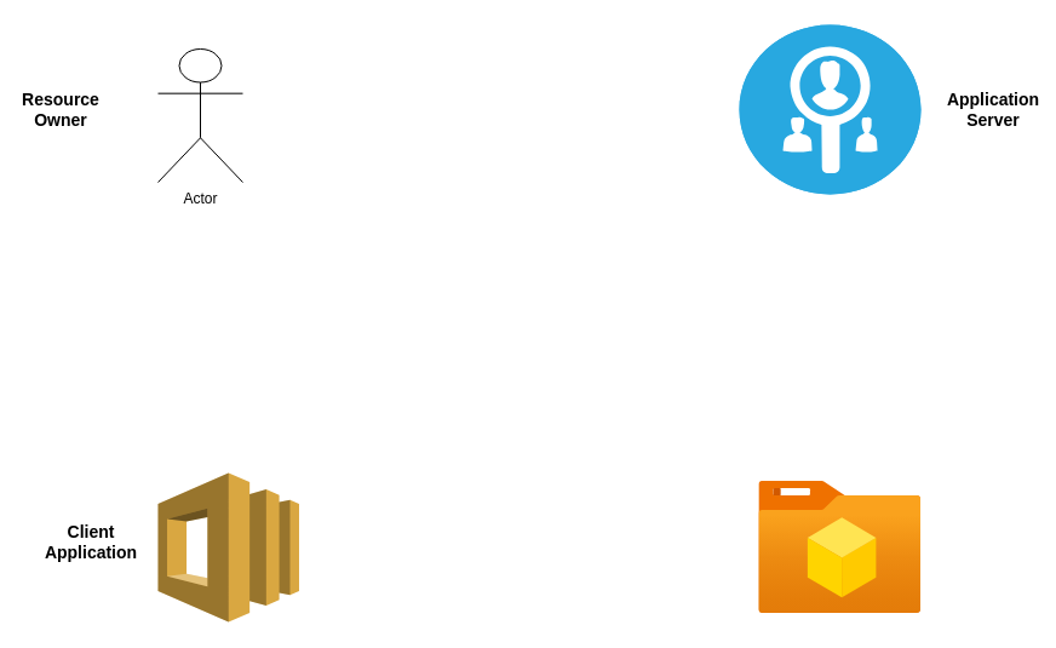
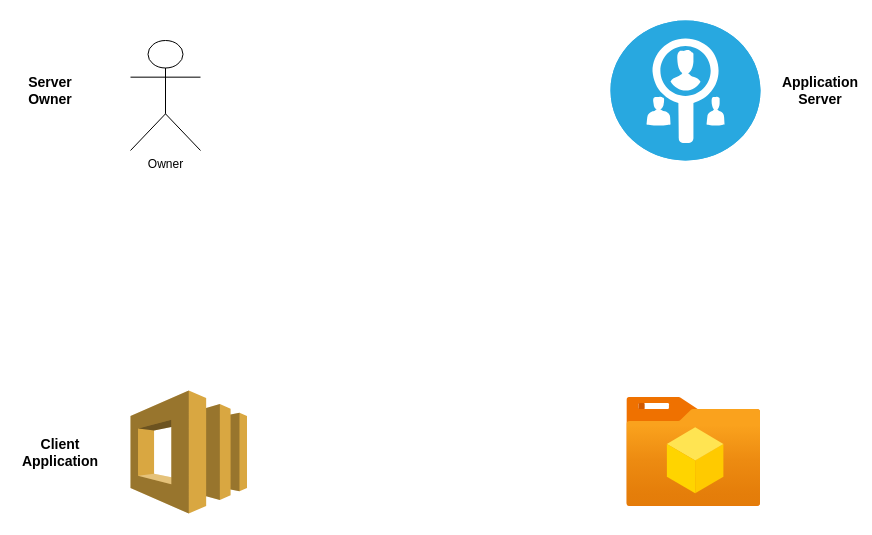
- <mxCell id="8" value="&lt;b&gt;&lt;font style=&quot;font-size: 14px;&quot;&gt;Resource Owner&lt;/font&gt;&lt;/b&gt;" style="text;html=1;strokeColor=none;fillColor=none;align=center;verticalAlign=middle;whiteSpace=wrap;rounded=0;" vertex="1" parent="1"><mxGeometry x="20" y="75" width="60" height="30" as="geometry" /></mxCell>
+ <mxCell id="8" value="&lt;b&gt;&lt;font style=&quot;font-size: 14px;&quot;&gt;Server Owner&lt;/font&gt;&lt;/b&gt;" style="text;html=1;strokeColor=none;fillColor=none;align=center;verticalAlign=middle;whiteSpace=wrap;rounded=0;" vertex="1" parent="1"><mxGeometry x="20" y="75" width="60" height="30" as="geometry" /></mxCell>
- <mxCell id="2" value="Actor" style="shape=umlActor;verticalLabelPosition=bottom;verticalAlign=top;html=1;outlineConnect=0;" vertex="1" parent="1"><mxGeometry x="130" y="40" width="70" height="110" as="geometry" /></mxCell>
+ <mxCell id="2" value="Owner" style="shape=umlActor;verticalLabelPosition=bottom;verticalAlign=top;html=1;outlineConnect=0;" vertex="1" parent="1"><mxGeometry x="130" y="40" width="70" height="110" as="geometry" /></mxCell>
- <mxCell id="7" value="&lt;b&gt;&lt;font style=&quot;font-size: 14px;&quot;&gt;Client Application&lt;/font&gt;&lt;/b&gt;" style="text;html=1;strokeColor=none;fillColor=none;align=center;verticalAlign=middle;whiteSpace=wrap;rounded=0;" vertex="1" parent="1"><mxGeometry x="45" y="432" width="60" height="30" as="geometry" /></mxCell>
+ <mxCell id="7" value="&lt;b&gt;&lt;font style=&quot;font-size: 14px;&quot;&gt;Client Application&lt;/font&gt;&lt;/b&gt;" style="text;html=1;strokeColor=none;fillColor=none;align=center;verticalAlign=middle;whiteSpace=wrap;rounded=0;" vertex="1" parent="1"><mxGeometry x="30" y="437" width="60" height="30" as="geometry" /></mxCell>
